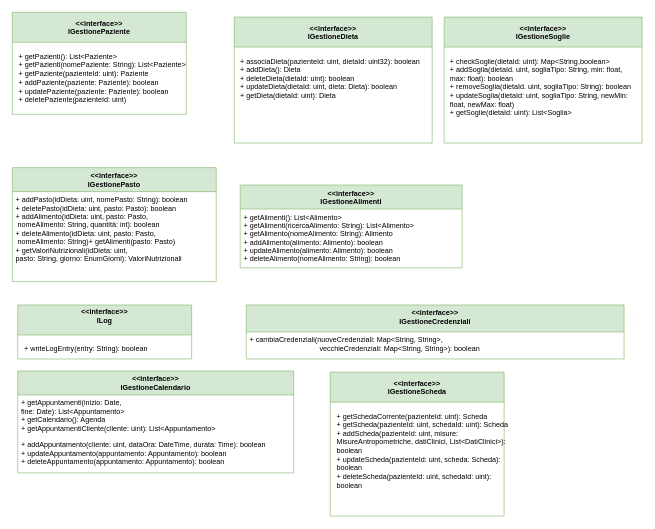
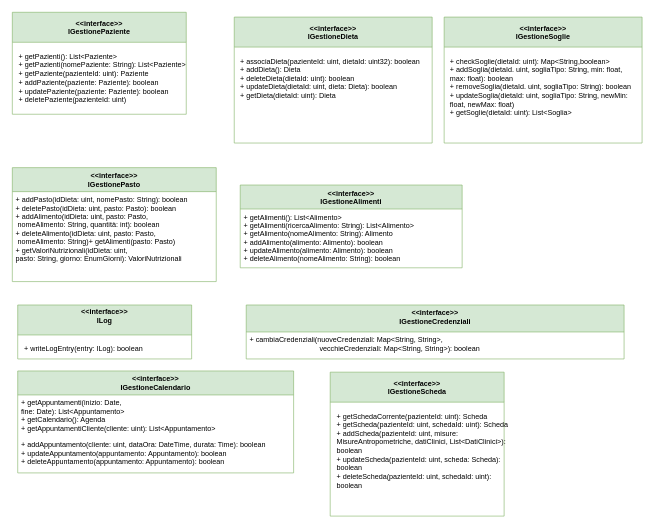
- <mxCell id="9" value="&lt;div&gt;+ writeLogEntry(entry: String): boolean&lt;br&gt;&lt;/div&gt;&lt;div&gt;&lt;br&gt;&lt;/div&gt;&lt;div&gt;&lt;br&gt;&lt;/div&gt;" style="text;whiteSpace=wrap;html=1;" parent="8" vertex="1"><mxGeometry x="9" y="60" width="290" height="30" as="geometry" /></mxCell>
+ <mxCell id="9" value="&lt;div&gt;+ writeLogEntry(entry: ILog): boolean&lt;br&gt;&lt;/div&gt;&lt;div&gt;&lt;br&gt;&lt;/div&gt;&lt;div&gt;&lt;br&gt;&lt;/div&gt;" style="text;whiteSpace=wrap;html=1;" parent="8" vertex="1"><mxGeometry x="9" y="60" width="290" height="30" as="geometry" /></mxCell>
